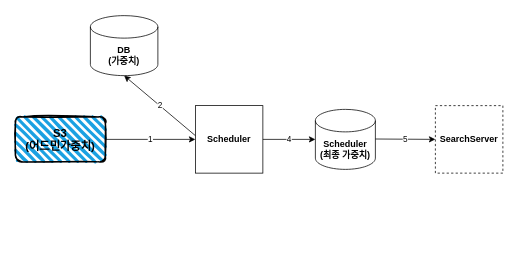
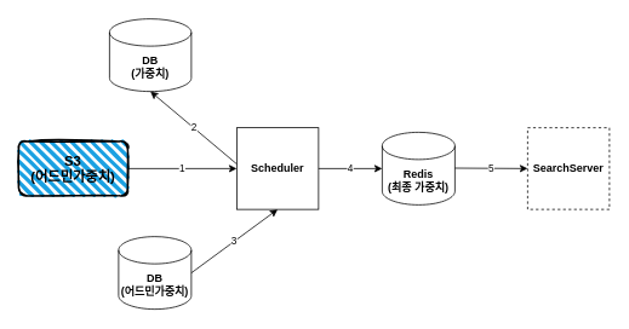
- <mxCell id="5" value="&lt;b&gt;Scheduler&lt;br&gt;(최종 가중치)&lt;br&gt;&lt;/b&gt;" style="shape=cylinder3;whiteSpace=wrap;html=1;boundedLbl=1;backgroundOutline=1;size=15;" vertex="1" parent="1"><mxGeometry x="420" y="145" width="80" height="80" as="geometry" /></mxCell>
+ <mxCell id="5" value="&lt;b&gt;Redis&lt;br&gt;(최종 가중치)&lt;br&gt;&lt;/b&gt;" style="shape=cylinder3;whiteSpace=wrap;html=1;boundedLbl=1;backgroundOutline=1;size=15;" vertex="1" parent="1"><mxGeometry x="420" y="145" width="80" height="80" as="geometry" /></mxCell>
+ <mxCell id="7" value="3" style="endArrow=classic;html=1;exitX=1;exitY=0.5;exitDx=0;exitDy=0;exitPerimeter=0;entryX=0.5;entryY=1;entryDx=0;entryDy=0;" edge="1" parent="1" source="4" target="9"><mxGeometry width="50" height="50" relative="1" as="geometry"><mxPoint x="360" y="275" as="sourcePoint" /><mxPoint x="420" y="215" as="targetPoint" /></mxGeometry></mxCell>
+ <mxCell id="4" value="&lt;b&gt;DB&lt;br&gt;(어드민가중치)&lt;/b&gt;" style="shape=cylinder3;whiteSpace=wrap;html=1;boundedLbl=1;backgroundOutline=1;size=15;" vertex="1" parent="1"><mxGeometry x="130" y="260" width="80" height="80" as="geometry" /></mxCell>
